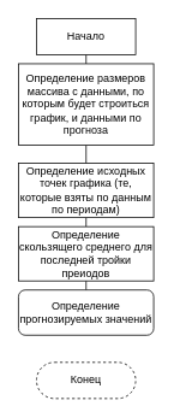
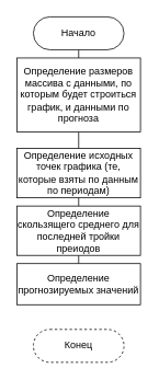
- <mxCell id="3" value="Начало" style="whiteSpace=wrap;html=1;arcSize=50;rounded=0;" parent="1" vertex="1"><mxGeometry x="40.01" y="20" width="110" height="40" as="geometry" /></mxCell>
+ <mxCell id="3" value="Начало" style="rounded=1;whiteSpace=wrap;html=1;arcSize=50;" parent="1" vertex="1"><mxGeometry x="40.01" y="20" width="110" height="40" as="geometry" /></mxCell>
- <mxCell id="11" value="&lt;span style=&quot;white-space: normal&quot;&gt;Определение прогнозируемых значений&lt;/span&gt;" style="whiteSpace=wrap;html=1;rounded=1;" parent="1" vertex="1"><mxGeometry x="20.02" y="320" width="149.99" height="50" as="geometry" /></mxCell>
+ <mxCell id="11" value="&lt;span style=&quot;white-space: normal&quot;&gt;Определение прогнозируемых значений&lt;/span&gt;" style="rounded=0;whiteSpace=wrap;html=1;" parent="1" vertex="1"><mxGeometry x="20.02" y="320" width="149.99" height="50" as="geometry" /></mxCell>
